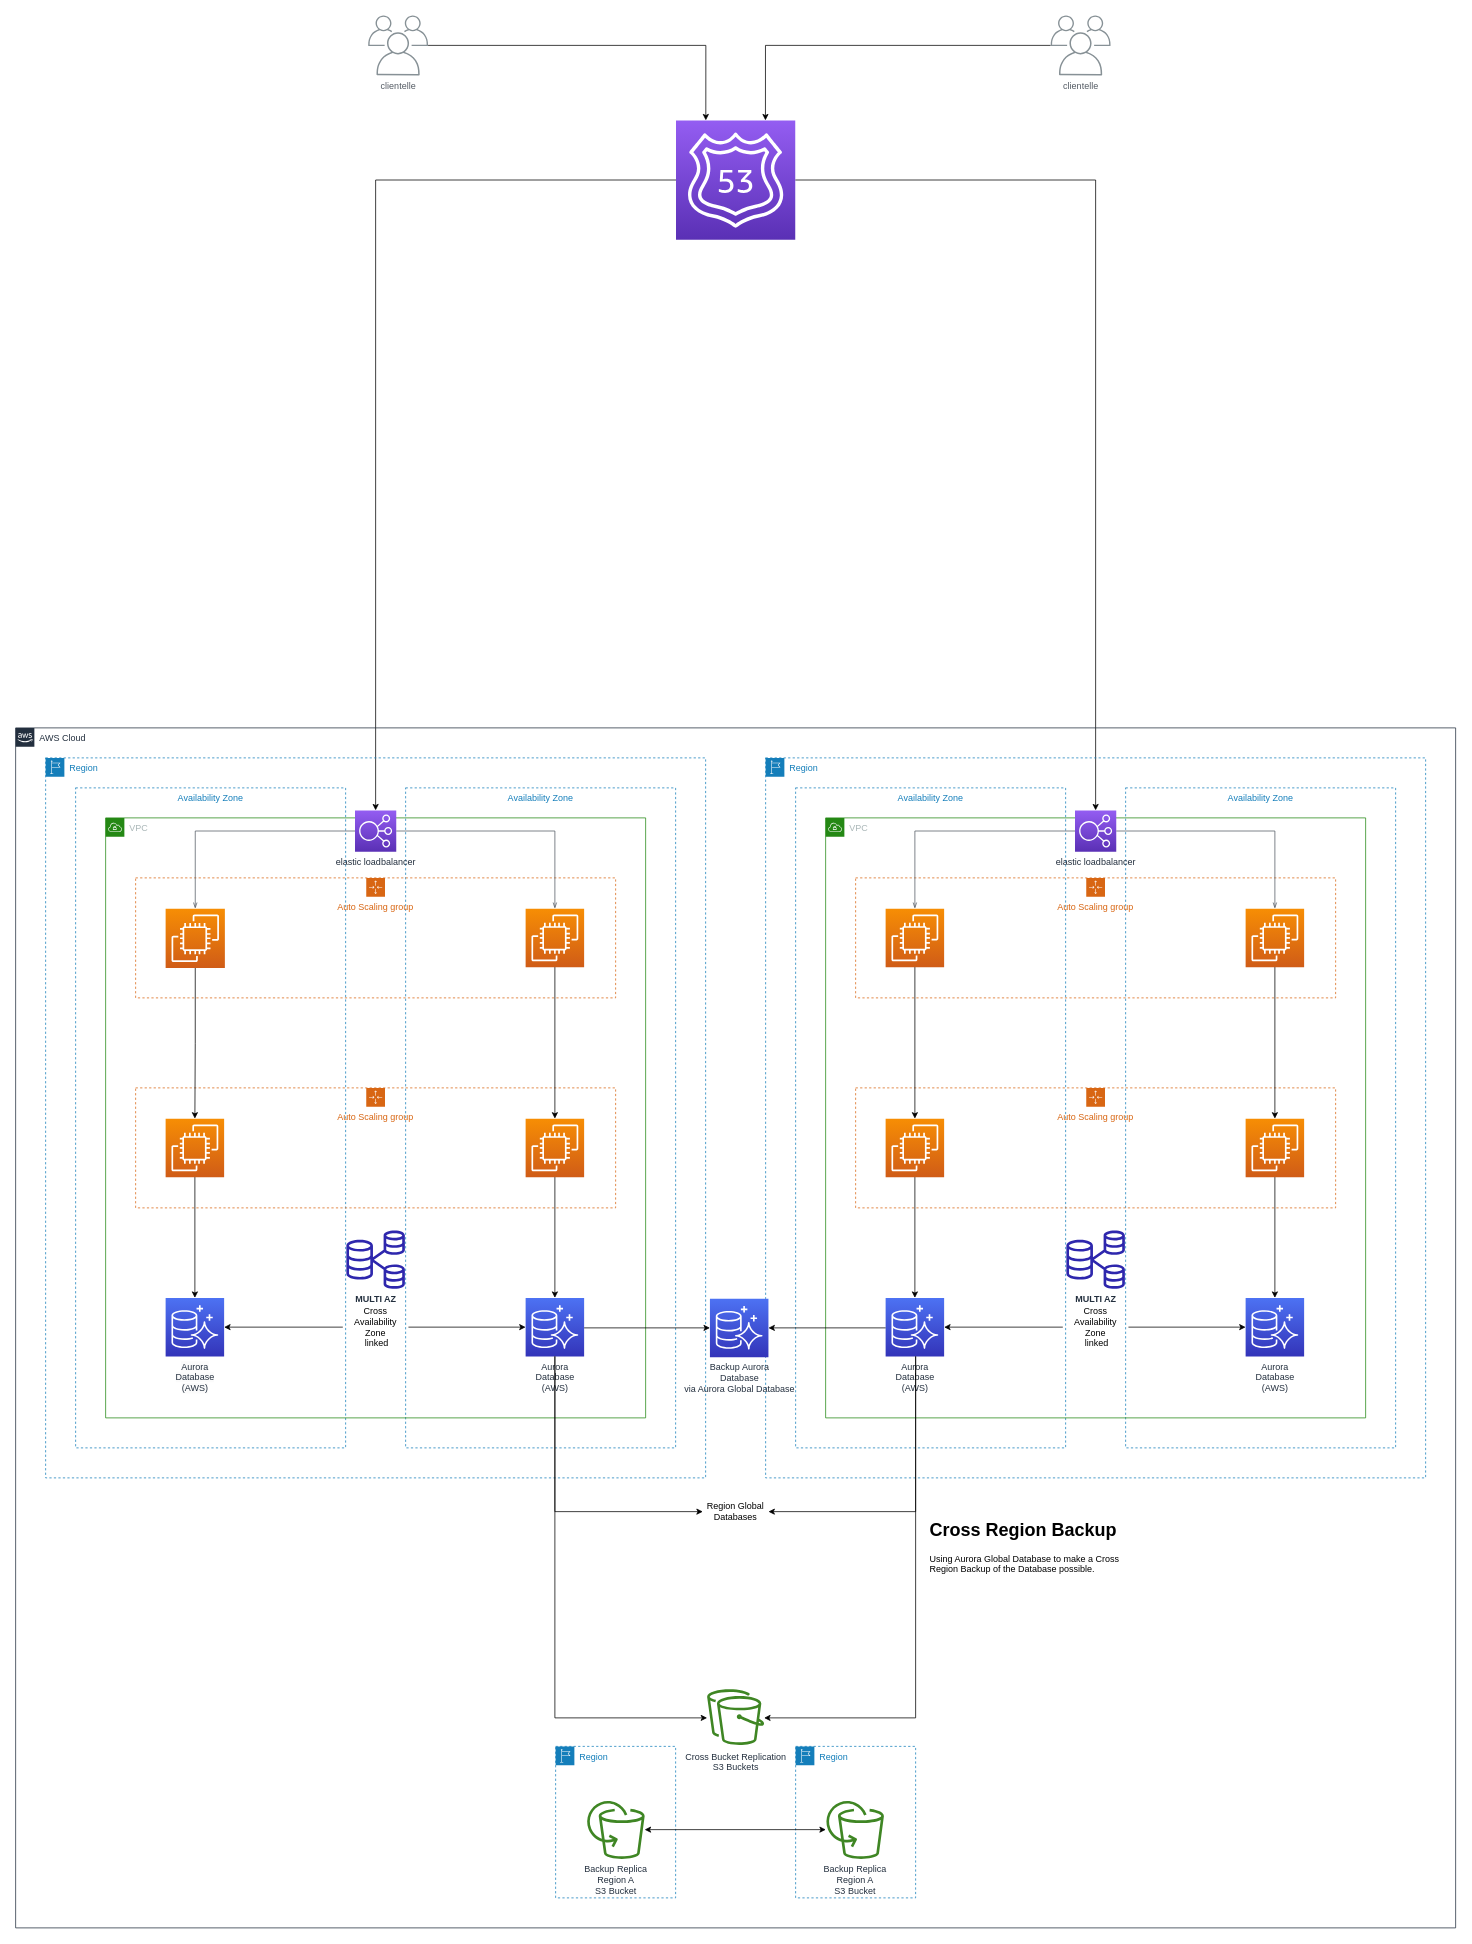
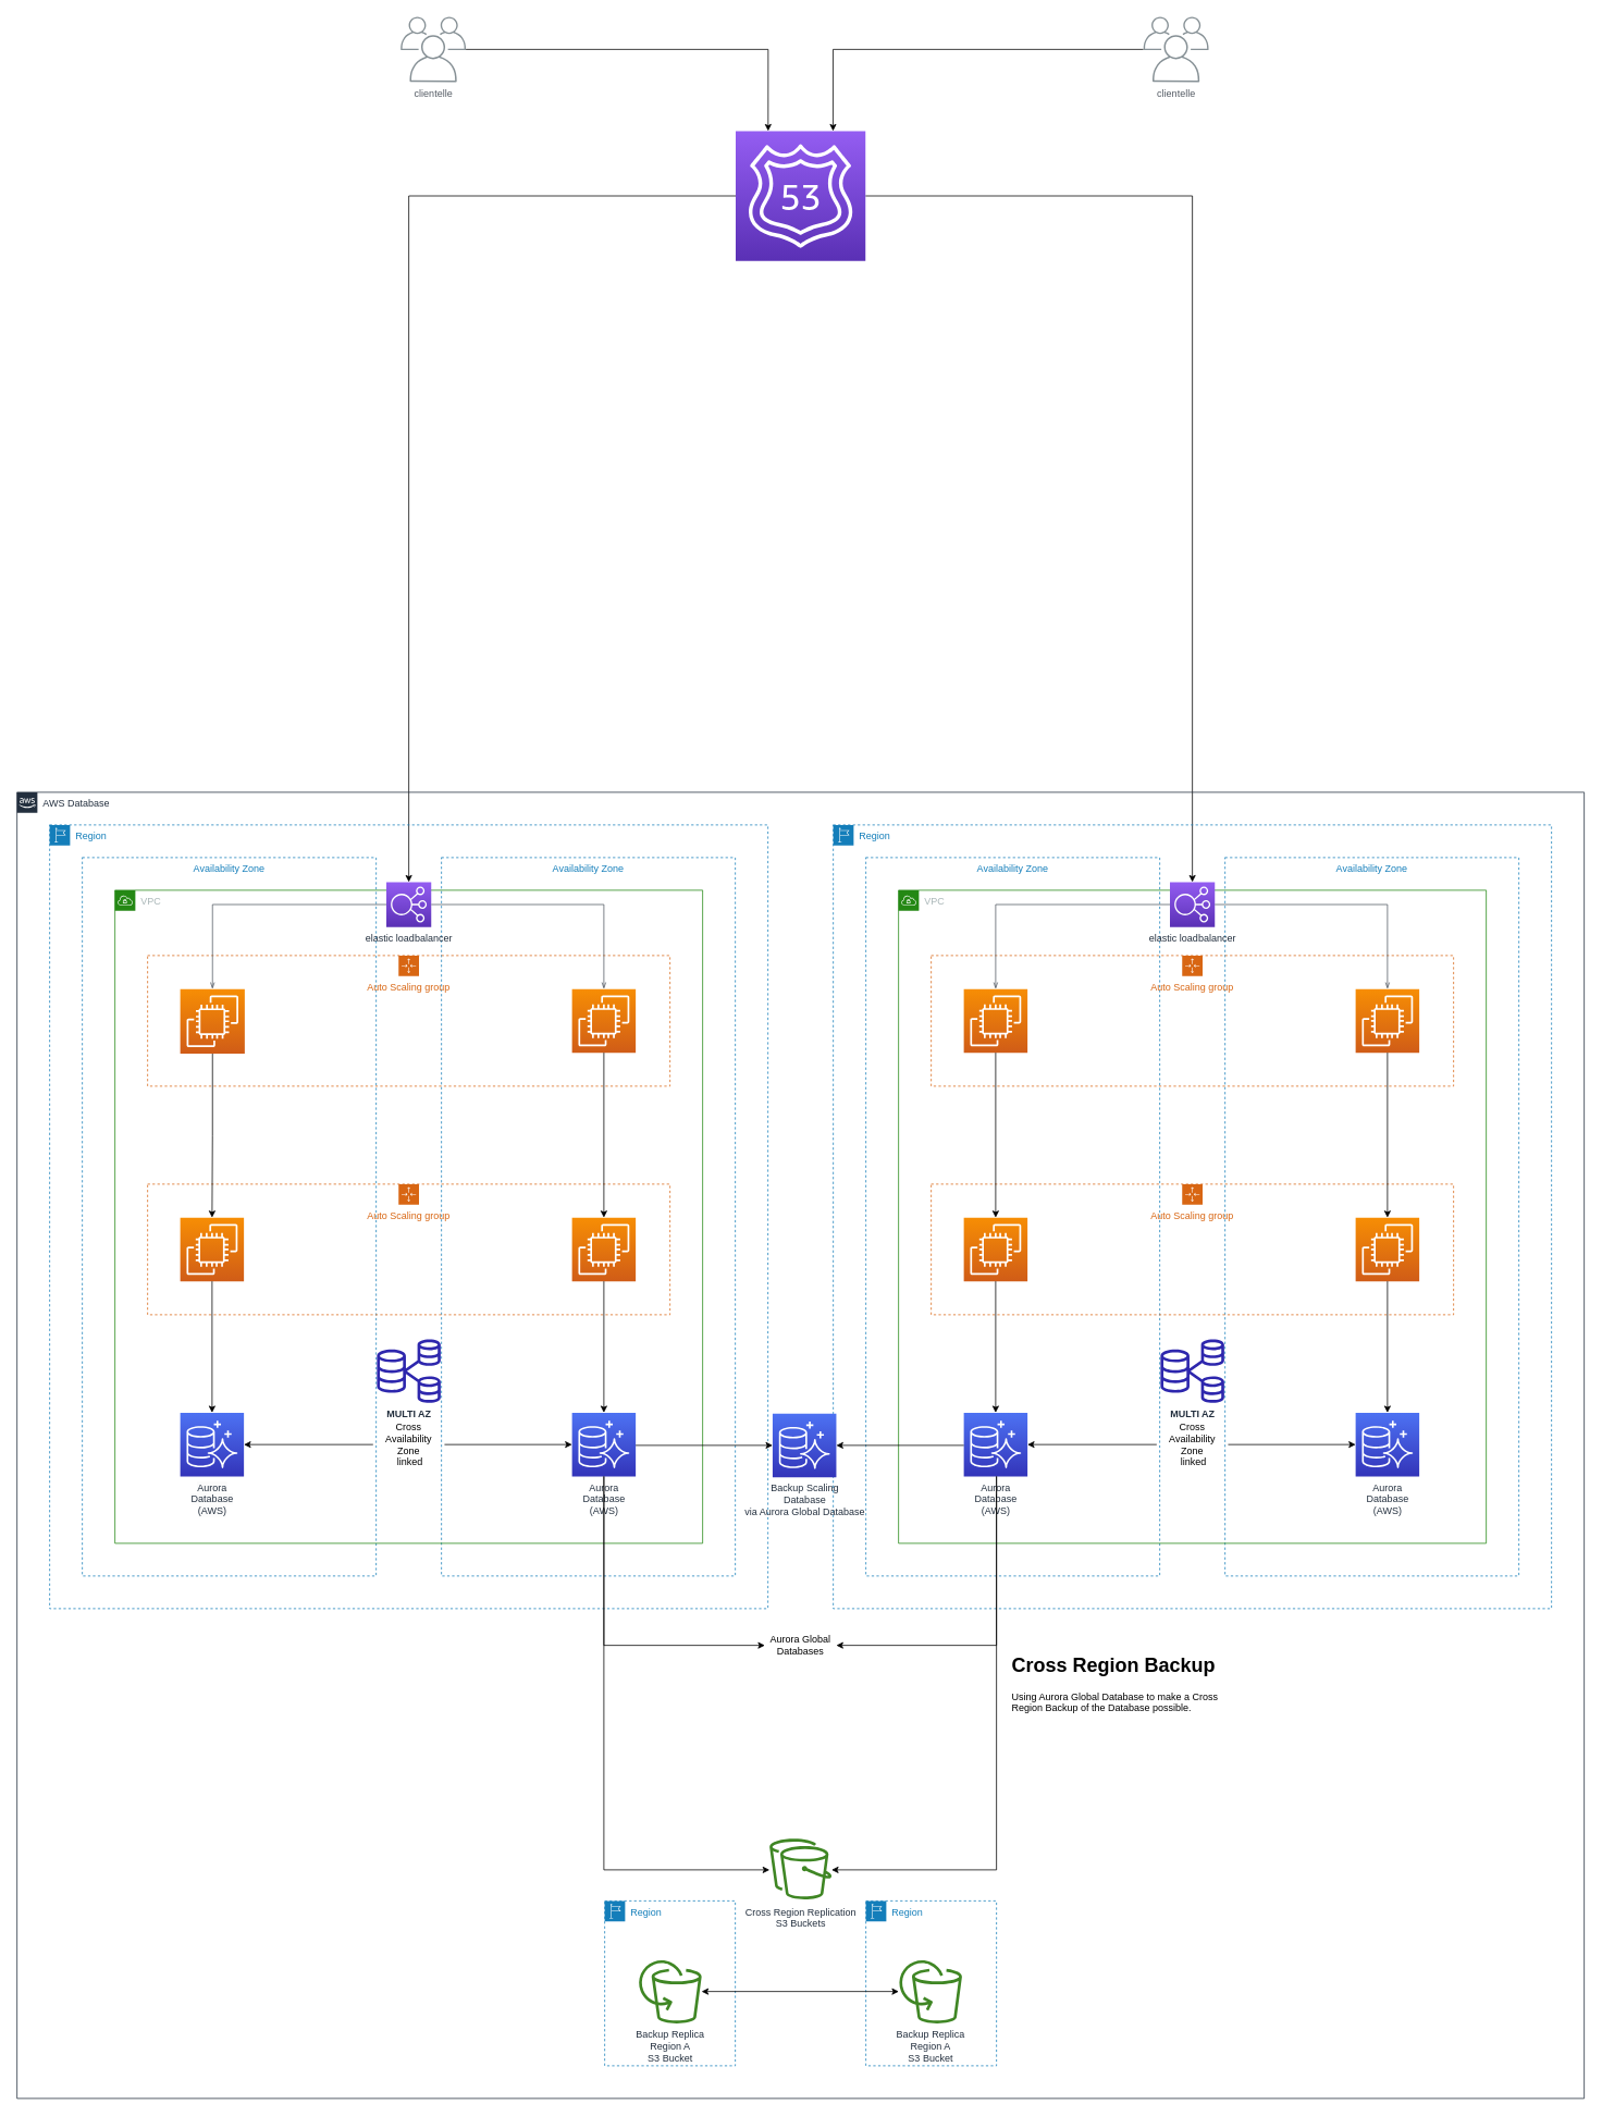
- <mxCell id="9" value="AWS Cloud" style="points=[[0,0],[0.25,0],[0.5,0],[0.75,0],[1,0],[1,0.25],[1,0.5],[1,0.75],[1,1],[0.75,1],[0.5,1],[0.25,1],[0,1],[0,0.75],[0,0.5],[0,0.25]];outlineConnect=0;gradientColor=none;html=1;whiteSpace=wrap;fontSize=12;fontStyle=0;container=1;pointerEvents=0;collapsible=0;recursiveResize=0;shape=mxgraph.aws4.group;grIcon=mxgraph.aws4.group_aws_cloud_alt;strokeColor=#232F3E;fillColor=none;verticalAlign=top;align=left;spacingLeft=30;fontColor=#232F3E;dashed=0;" parent="1" vertex="1"><mxGeometry x="20" y="970" width="1920" height="1600" as="geometry" /></mxCell>
+ <mxCell id="9" value="AWS Database" style="points=[[0,0],[0.25,0],[0.5,0],[0.75,0],[1,0],[1,0.25],[1,0.5],[1,0.75],[1,1],[0.75,1],[0.5,1],[0.25,1],[0,1],[0,0.75],[0,0.5],[0,0.25]];outlineConnect=0;gradientColor=none;html=1;whiteSpace=wrap;fontSize=12;fontStyle=0;container=1;pointerEvents=0;collapsible=0;recursiveResize=0;shape=mxgraph.aws4.group;grIcon=mxgraph.aws4.group_aws_cloud_alt;strokeColor=#232F3E;fillColor=none;verticalAlign=top;align=left;spacingLeft=30;fontColor=#232F3E;dashed=0;" parent="1" vertex="1"><mxGeometry x="20" y="970" width="1920" height="1600" as="geometry" /></mxCell>
- <mxCell id="68" value="Backup Aurora&lt;br&gt;Database&lt;br&gt;via Aurora Global Database" style="sketch=0;points=[[0,0,0],[0.25,0,0],[0.5,0,0],[0.75,0,0],[1,0,0],[0,1,0],[0.25,1,0],[0.5,1,0],[0.75,1,0],[1,1,0],[0,0.25,0],[0,0.5,0],[0,0.75,0],[1,0.25,0],[1,0.5,0],[1,0.75,0]];outlineConnect=0;fontColor=#232F3E;gradientColor=#4D72F3;gradientDirection=north;fillColor=#3334B9;strokeColor=#ffffff;dashed=0;verticalLabelPosition=bottom;verticalAlign=top;align=center;html=1;fontSize=12;fontStyle=0;aspect=fixed;shape=mxgraph.aws4.resourceIcon;resIcon=mxgraph.aws4.aurora;" parent="9" vertex="1"><mxGeometry x="925.75" y="761" width="78" height="78" as="geometry" /></mxCell>
+ <mxCell id="68" value="Backup Scaling&lt;br&gt;Database&lt;br&gt;via Aurora Global Database" style="sketch=0;points=[[0,0,0],[0.25,0,0],[0.5,0,0],[0.75,0,0],[1,0,0],[0,1,0],[0.25,1,0],[0.5,1,0],[0.75,1,0],[1,1,0],[0,0.25,0],[0,0.5,0],[0,0.75,0],[1,0.25,0],[1,0.5,0],[1,0.75,0]];outlineConnect=0;fontColor=#232F3E;gradientColor=#4D72F3;gradientDirection=north;fillColor=#3334B9;strokeColor=#ffffff;dashed=0;verticalLabelPosition=bottom;verticalAlign=top;align=center;html=1;fontSize=12;fontStyle=0;aspect=fixed;shape=mxgraph.aws4.resourceIcon;resIcon=mxgraph.aws4.aurora;" parent="9" vertex="1"><mxGeometry x="925.75" y="761" width="78" height="78" as="geometry" /></mxCell>
- <mxCell id="56" value="Region Global Databases" style="text;html=1;strokeColor=none;fillColor=none;align=center;verticalAlign=middle;whiteSpace=wrap;rounded=0;" parent="9" vertex="1"><mxGeometry x="916.25" y="1030" width="87.5" height="30" as="geometry" /></mxCell>
+ <mxCell id="56" value="Aurora Global Databases" style="text;html=1;strokeColor=none;fillColor=none;align=center;verticalAlign=middle;whiteSpace=wrap;rounded=0;" parent="9" vertex="1"><mxGeometry x="916.25" y="1030" width="87.5" height="30" as="geometry" /></mxCell>
- <mxCell id="60" value="Cross Bucket Replication&lt;br&gt;S3 Buckets" style="sketch=0;outlineConnect=0;fontColor=#232F3E;gradientColor=none;fillColor=#3F8624;strokeColor=none;dashed=0;verticalLabelPosition=bottom;verticalAlign=top;align=center;html=1;fontSize=12;fontStyle=0;aspect=fixed;pointerEvents=1;shape=mxgraph.aws4.replication;" vertex="1" parent="9"><mxGeometry x="922" y="1280" width="76" height="78" as="geometry" /></mxCell>
+ <mxCell id="60" value="Cross Region Replication&lt;br&gt;S3 Buckets" style="sketch=0;outlineConnect=0;fontColor=#232F3E;gradientColor=none;fillColor=#3F8624;strokeColor=none;dashed=0;verticalLabelPosition=bottom;verticalAlign=top;align=center;html=1;fontSize=12;fontStyle=0;aspect=fixed;pointerEvents=1;shape=mxgraph.aws4.replication;" vertex="1" parent="9"><mxGeometry x="922" y="1280" width="76" height="78" as="geometry" /></mxCell>
